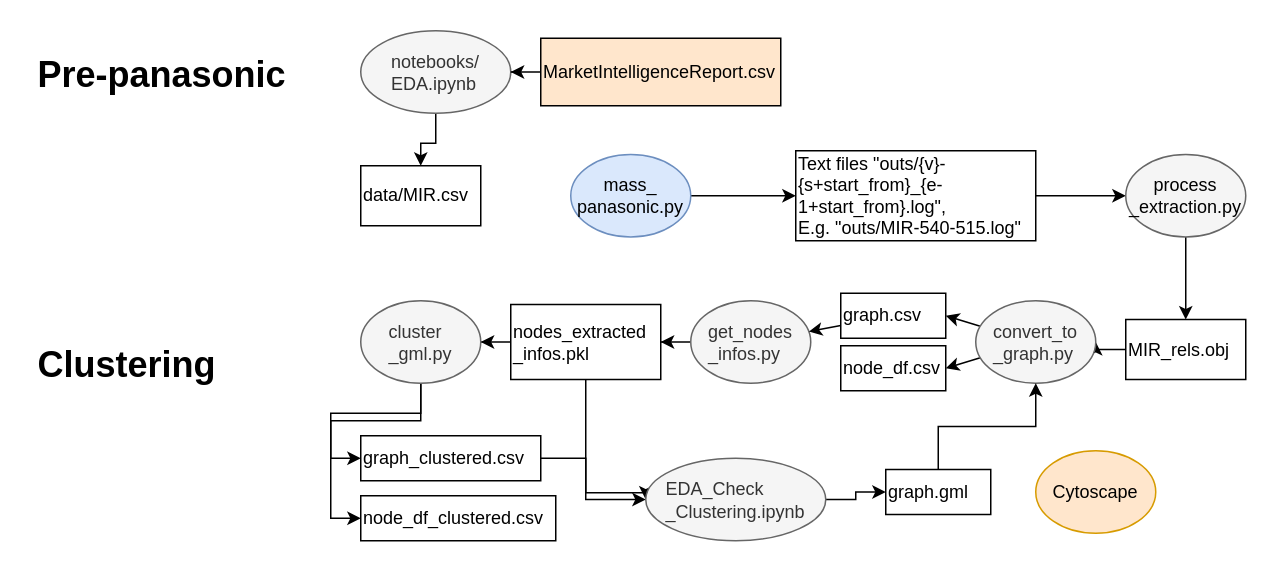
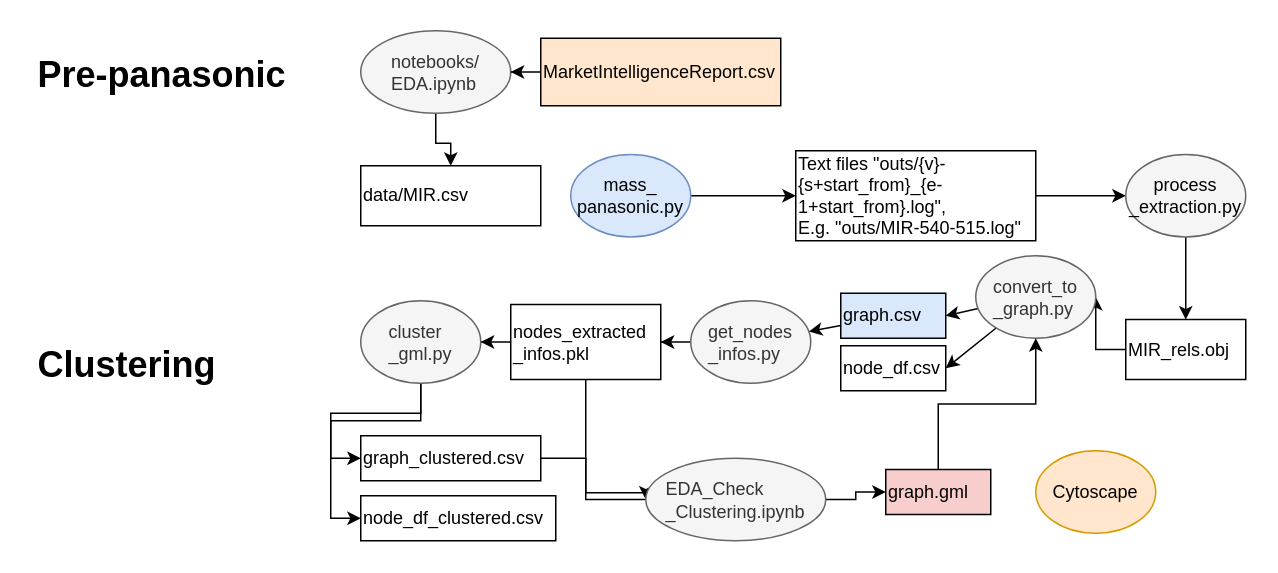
- <mxCell id="2" value="data/MIR.csv" style="rounded=0;whiteSpace=wrap;html=1;align=left;" vertex="1" parent="1"><mxGeometry x="240" y="110" width="80" height="40" as="geometry" /></mxCell>
+ <mxCell id="2" value="data/MIR.csv" style="rounded=0;whiteSpace=wrap;html=1;align=left;" vertex="1" parent="1"><mxGeometry x="240" y="110" width="120" height="40" as="geometry" /></mxCell>
- <mxCell id="23" value="graph.csv" style="rounded=0;whiteSpace=wrap;html=1;align=left;" vertex="1" parent="1"><mxGeometry x="560" y="195" width="70" height="30" as="geometry" /></mxCell>
+ <mxCell id="23" value="graph.csv" style="rounded=0;whiteSpace=wrap;html=1;align=left;fillColor=#dae8fc;" vertex="1" parent="1"><mxGeometry x="560" y="195" width="70" height="30" as="geometry" /></mxCell>
- <mxCell id="19" value="&lt;div style=&quot;text-align: left;&quot;&gt;&lt;span style=&quot;background-color: initial;&quot;&gt;convert_to&lt;br&gt;_graph.py&lt;/span&gt;&lt;/div&gt;" style="ellipse;whiteSpace=wrap;html=1;fillColor=#f5f5f5;fontColor=#333333;strokeColor=#666666;" vertex="1" parent="1"><mxGeometry x="650" y="200" width="80" height="55" as="geometry" /></mxCell>
+ <mxCell id="19" value="&lt;div style=&quot;text-align: left;&quot;&gt;&lt;span style=&quot;background-color: initial;&quot;&gt;convert_to&lt;br&gt;_graph.py&lt;/span&gt;&lt;/div&gt;" style="ellipse;whiteSpace=wrap;html=1;fillColor=#f5f5f5;fontColor=#333333;strokeColor=#666666;" vertex="1" parent="1"><mxGeometry x="650" y="170" width="80" height="55" as="geometry" /></mxCell>
- <mxCell id="37" value="graph.gml" style="rounded=0;whiteSpace=wrap;html=1;align=left;" vertex="1" parent="1"><mxGeometry x="590" y="312.5" width="70" height="30" as="geometry" /></mxCell>
+ <mxCell id="37" value="graph.gml" style="rounded=0;whiteSpace=wrap;html=1;align=left;fillColor=#f8cecc;" vertex="1" parent="1"><mxGeometry x="590" y="312.5" width="70" height="30" as="geometry" /></mxCell>
- <mxCell id="26" style="edgeStyle=orthogonalEdgeStyle;rounded=0;orthogonalLoop=1;jettySize=auto;html=1;entryX=0;entryY=0.5;entryDx=0;entryDy=0;" edge="1" parent="1" source="27" target="35"><mxGeometry relative="1" as="geometry" /></mxCell>
+ <mxCell id="26" style="edgeStyle=orthogonalEdgeStyle;rounded=0;orthogonalLoop=1;jettySize=auto;html=1;entryX=0;entryY=0.5;entryDx=0;entryDy=0;endArrow=none;" edge="1" parent="1" source="27" target="35"><mxGeometry relative="1" as="geometry" /></mxCell>
